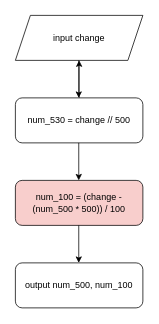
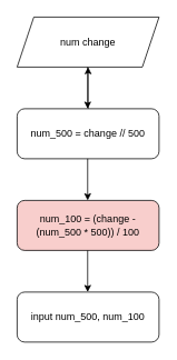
- <mxCell id="2" value="input change" style="shape=parallelogram;perimeter=parallelogramPerimeter;whiteSpace=wrap;html=1;fixedSize=1;" vertex="1" parent="1"><mxGeometry x="20" y="20" width="170" height="60" as="geometry" /></mxCell>
+ <mxCell id="2" value="num change" style="shape=parallelogram;perimeter=parallelogramPerimeter;whiteSpace=wrap;html=1;fixedSize=1;" vertex="1" parent="1"><mxGeometry x="20" y="20" width="170" height="60" as="geometry" /></mxCell>
- <mxCell id="5" value="num_530 = change // 500" style="rounded=1;whiteSpace=wrap;html=1;" vertex="1" parent="1"><mxGeometry x="20" y="130" width="170" height="60" as="geometry" /></mxCell>
+ <mxCell id="5" value="num_500 = change // 500" style="rounded=1;whiteSpace=wrap;html=1;" vertex="1" parent="1"><mxGeometry x="20" y="130" width="170" height="60" as="geometry" /></mxCell>
- <mxCell id="9" value="output num_500, num_100" style="rounded=1;whiteSpace=wrap;html=1;" vertex="1" parent="1"><mxGeometry x="20" y="350" width="170" height="60" as="geometry" /></mxCell>
+ <mxCell id="9" value="input num_500, num_100" style="rounded=1;whiteSpace=wrap;html=1;" vertex="1" parent="1"><mxGeometry x="20" y="350" width="170" height="60" as="geometry" /></mxCell>
